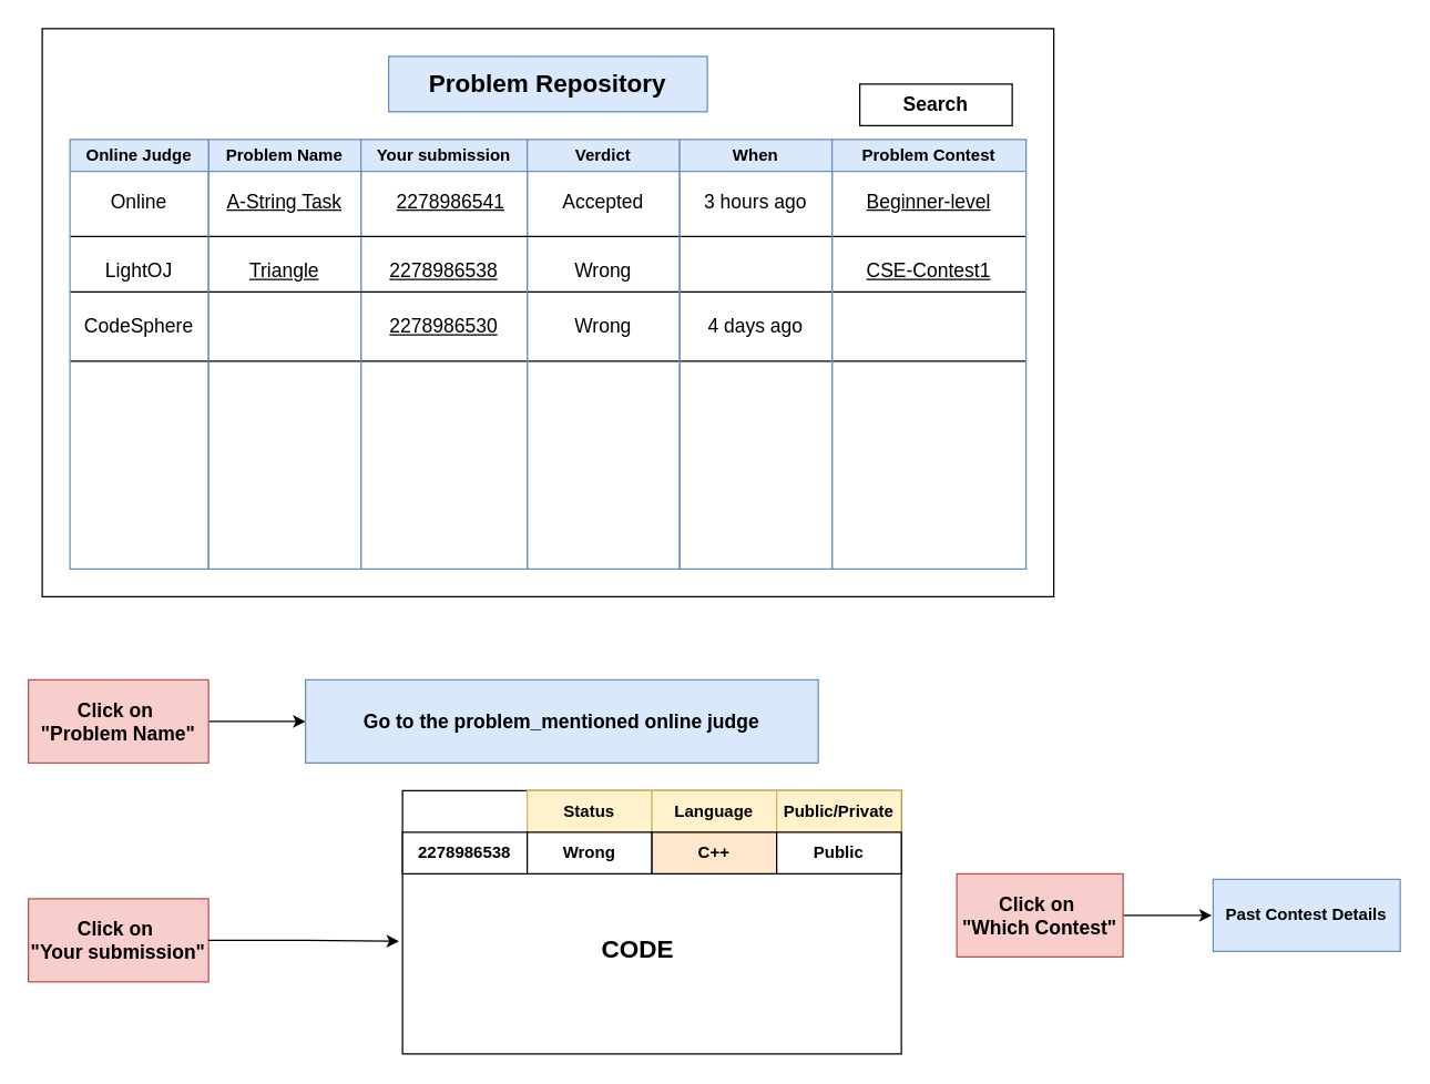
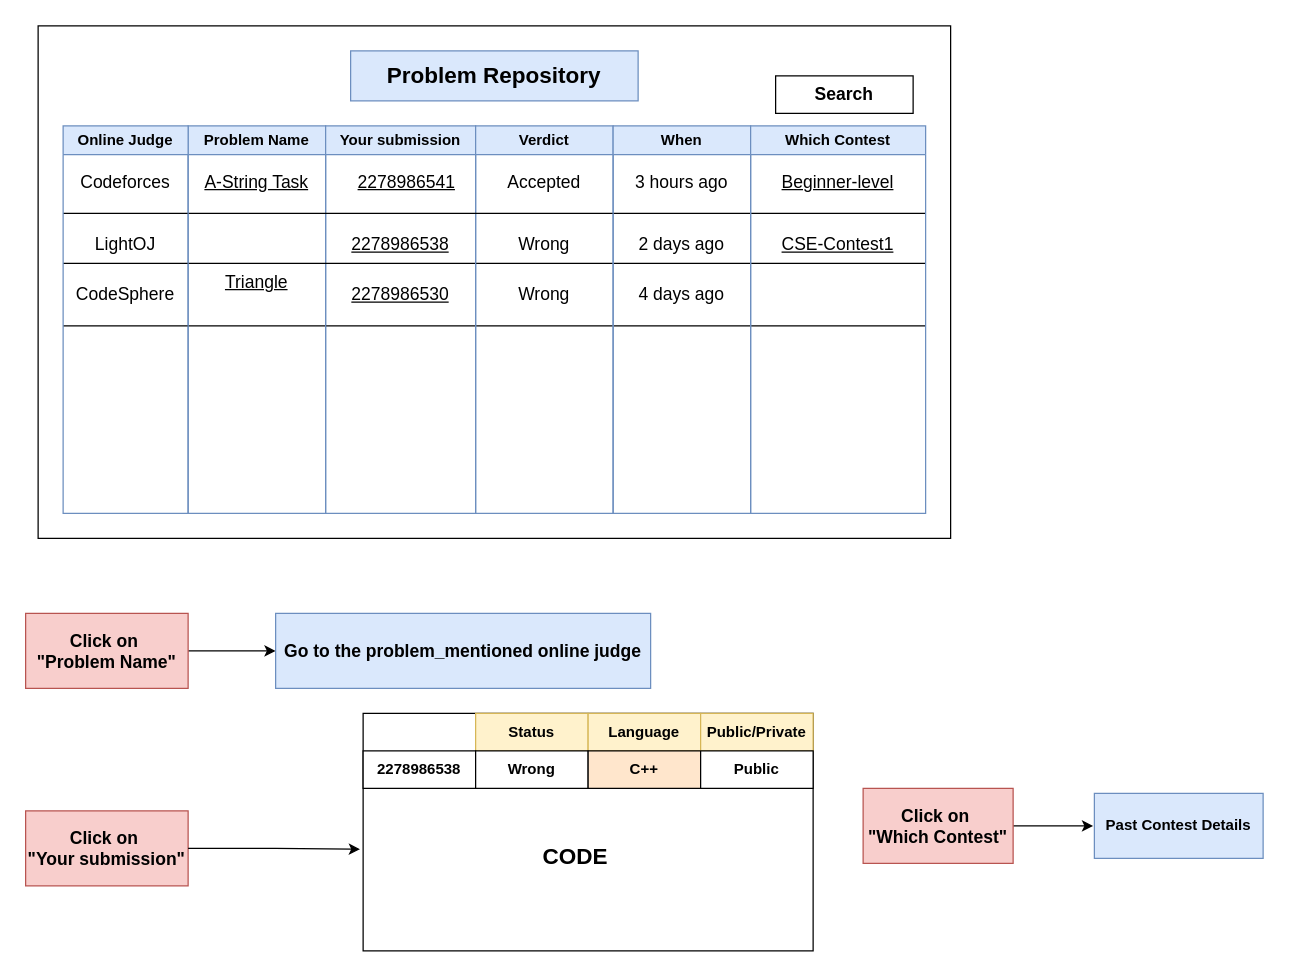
- <mxCell id="24" value="Problem Contest" style="swimlane;whiteSpace=wrap;html=1;fillColor=#dae8fc;strokeColor=#6c8ebf;" parent="1" vertex="1"><mxGeometry x="600" y="100" width="140" height="310" as="geometry" /></mxCell>
+ <mxCell id="24" value="Which Contest" style="swimlane;whiteSpace=wrap;html=1;fillColor=#dae8fc;strokeColor=#6c8ebf;" parent="1" vertex="1"><mxGeometry x="600" y="100" width="140" height="310" as="geometry" /></mxCell>
- <mxCell id="17" value="&lt;font style=&quot;font-size: 14px;&quot;&gt;Online&lt;/font&gt;" style="text;html=1;align=center;verticalAlign=middle;whiteSpace=wrap;rounded=0;" parent="16" vertex="1"><mxGeometry x="20" y="30" width="60" height="30" as="geometry" /></mxCell>
+ <mxCell id="17" value="&lt;font style=&quot;font-size: 14px;&quot;&gt;Codeforces&lt;/font&gt;" style="text;html=1;align=center;verticalAlign=middle;whiteSpace=wrap;rounded=0;" parent="16" vertex="1"><mxGeometry x="20" y="30" width="60" height="30" as="geometry" /></mxCell>
- <mxCell id="5" value="&lt;span style=&quot;font-size: 14px;&quot;&gt;&lt;u&gt;Triangle&lt;/u&gt;&lt;/span&gt;" style="text;html=1;align=center;verticalAlign=middle;whiteSpace=wrap;rounded=0;" parent="3" vertex="1"><mxGeometry x="10" y="80" width="90" height="30" as="geometry" /></mxCell>
+ <mxCell id="5" value="&lt;span style=&quot;font-size: 14px;&quot;&gt;&lt;u&gt;Triangle&lt;/u&gt;&lt;/span&gt;" style="text;html=1;align=center;verticalAlign=middle;whiteSpace=wrap;rounded=0;" parent="3" vertex="1"><mxGeometry x="10" y="110" width="90" height="30" as="geometry" /></mxCell>
+ <mxCell id="22" value="&lt;font style=&quot;font-size: 14px;&quot;&gt;2 days ago&lt;/font&gt;" style="text;html=1;align=center;verticalAlign=middle;whiteSpace=wrap;rounded=0;" parent="20" vertex="1"><mxGeometry x="15" y="80" width="80" height="30" as="geometry" /></mxCell>
- <mxCell id="31" value="&lt;font style=&quot;font-size: 14px;&quot;&gt;&lt;b&gt;Go to the problem_mentioned online judge&lt;/b&gt;&lt;/font&gt;" style="rounded=0;whiteSpace=wrap;html=1;fillColor=#dae8fc;strokeColor=#6c8ebf;" parent="1" vertex="1"><mxGeometry x="220" y="490" width="370" height="60" as="geometry" /></mxCell>
+ <mxCell id="31" value="&lt;font style=&quot;font-size: 14px;&quot;&gt;&lt;b&gt;Go to the problem_mentioned online judge&lt;/b&gt;&lt;/font&gt;" style="rounded=0;whiteSpace=wrap;html=1;fillColor=#dae8fc;strokeColor=#6c8ebf;" parent="1" vertex="1"><mxGeometry x="220" y="490" width="300" height="60" as="geometry" /></mxCell>
